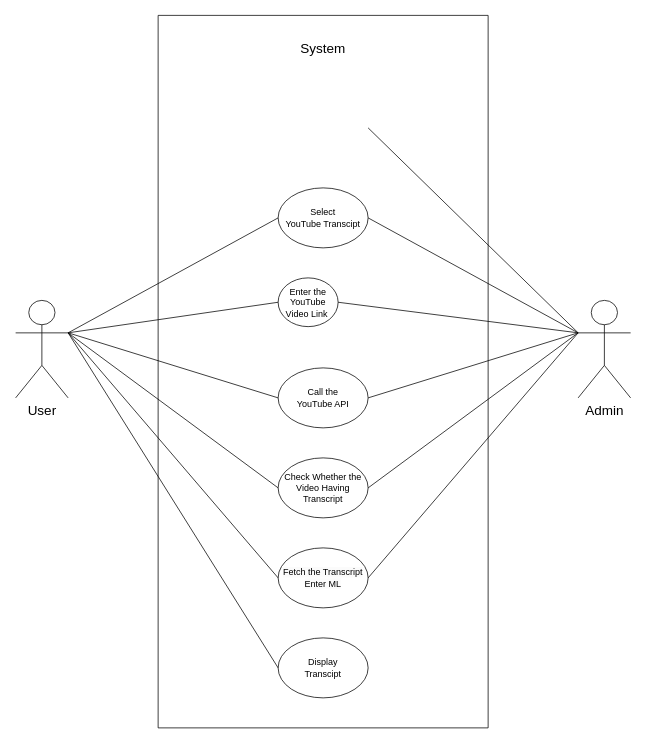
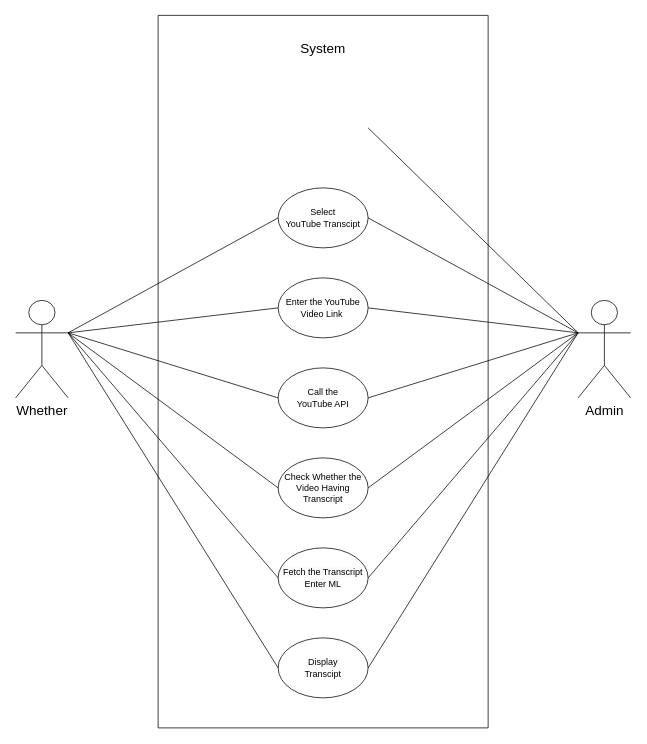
- <mxCell id="3" value="Enter the YouTube Video Link&amp;nbsp;" style="ellipse;whiteSpace=wrap;html=1;" vertex="1" parent="1"><mxGeometry x="370" y="370" width="80" height="65" as="geometry" /></mxCell>
+ <mxCell id="3" value="Enter the YouTube Video Link&amp;nbsp;" style="ellipse;whiteSpace=wrap;html=1;" vertex="1" parent="1"><mxGeometry x="370" y="370" width="120" height="80" as="geometry" /></mxCell>
- <mxCell id="12" value="&lt;font style=&quot;font-size: 18px;&quot;&gt;User&lt;/font&gt;" style="shape=umlActor;verticalLabelPosition=bottom;verticalAlign=top;html=1;outlineConnect=0;" vertex="1" parent="1"><mxGeometry x="20" y="400" width="70" height="130" as="geometry" /></mxCell>
+ <mxCell id="12" value="&lt;font style=&quot;font-size: 18px;&quot;&gt;Whether&lt;/font&gt;" style="shape=umlActor;verticalLabelPosition=bottom;verticalAlign=top;html=1;outlineConnect=0;" vertex="1" parent="1"><mxGeometry x="20" y="400" width="70" height="130" as="geometry" /></mxCell>
+ <mxCell id="23" value="" style="endArrow=none;html=1;rounded=0;entryX=0;entryY=0.333;entryDx=0;entryDy=0;entryPerimeter=0;exitX=1;exitY=0.5;exitDx=0;exitDy=0;" edge="1" parent="1" source="7" target="11"><mxGeometry width="50" height="50" relative="1" as="geometry"><mxPoint x="530" y="330" as="sourcePoint" /><mxPoint x="810" y="483" as="targetPoint" /></mxGeometry></mxCell>
